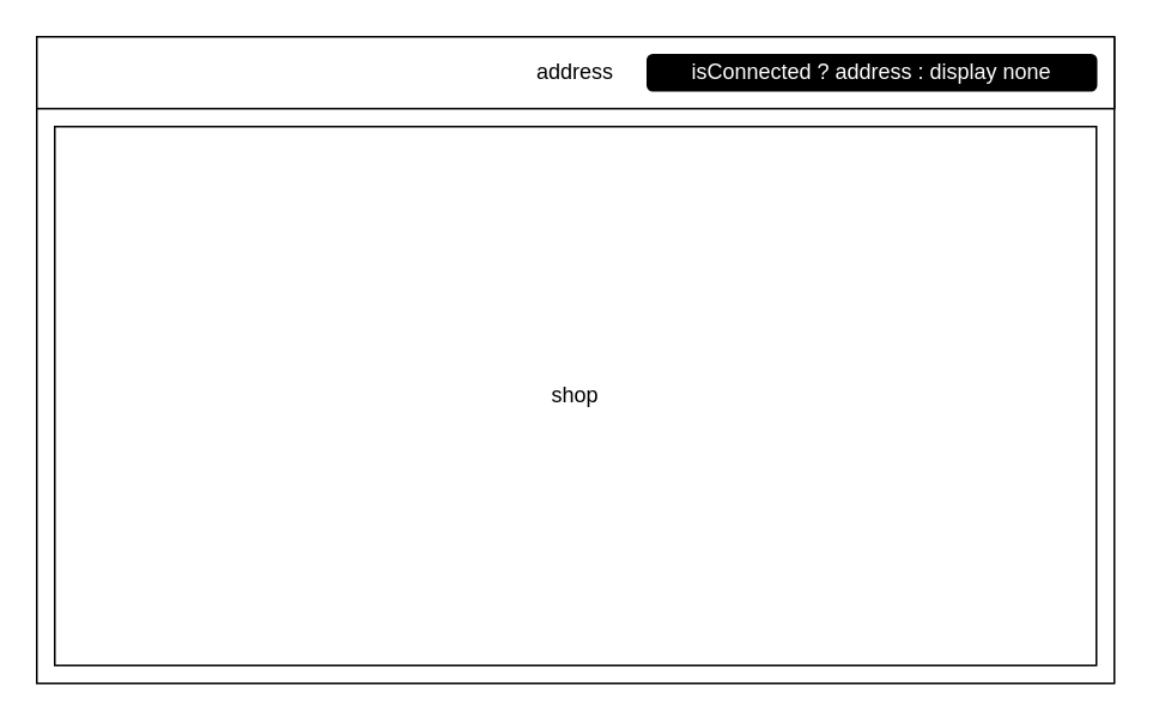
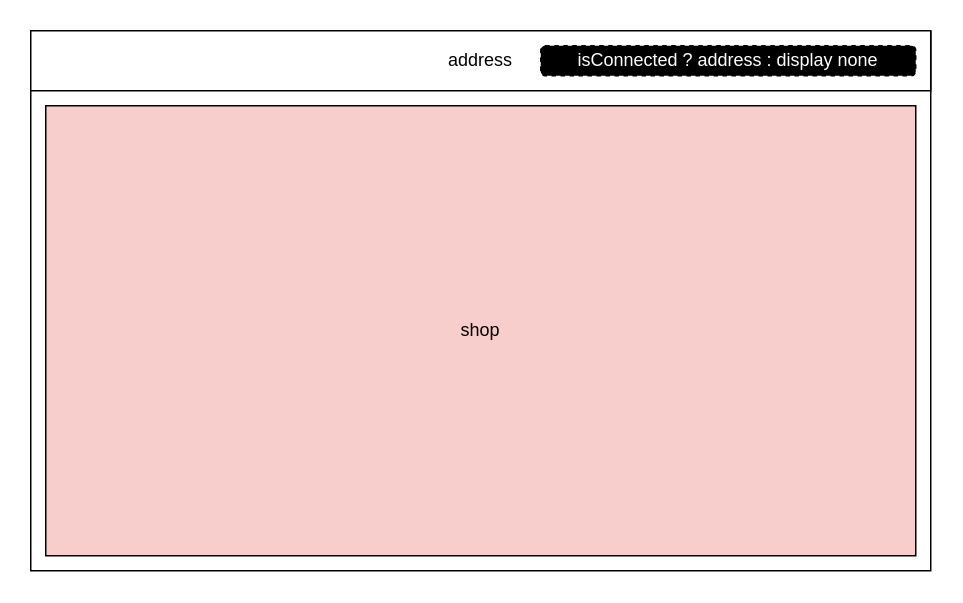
- <mxCell id="5" value="&lt;font color=&quot;#ffffff&quot;&gt;isConnected ? address : display none&lt;/font&gt;" style="rounded=1;whiteSpace=wrap;html=1;fontColor=#000000;fillColor=#000000;" vertex="1" parent="1"><mxGeometry x="360" y="30" width="250" height="20" as="geometry" /></mxCell>
+ <mxCell id="5" value="&lt;font color=&quot;#ffffff&quot;&gt;isConnected ? address : display none&lt;/font&gt;" style="rounded=1;whiteSpace=wrap;html=1;fontColor=#000000;fillColor=#000000;dashed=1;" vertex="1" parent="1"><mxGeometry x="360" y="30" width="250" height="20" as="geometry" /></mxCell>
- <mxCell id="4" value="&lt;font color=&quot;#000000&quot;&gt;shop&lt;/font&gt;" style="rounded=0;whiteSpace=wrap;html=1;fillColor=#FFFFFF;" vertex="1" parent="1"><mxGeometry x="30" y="70" width="580" height="300" as="geometry" /></mxCell>
+ <mxCell id="4" value="&lt;font color=&quot;#000000&quot;&gt;shop&lt;/font&gt;" style="rounded=0;whiteSpace=wrap;html=1;fillColor=#f8cecc;" vertex="1" parent="1"><mxGeometry x="30" y="70" width="580" height="300" as="geometry" /></mxCell>
